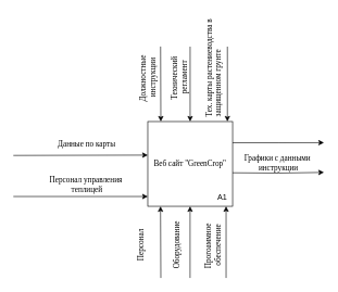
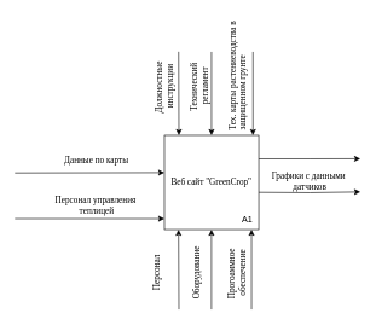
- <mxCell id="13" value="&lt;font&gt;Графики с данными&amp;nbsp;&lt;/font&gt;&lt;div&gt;&lt;font&gt;инструкции&lt;/font&gt;&lt;/div&gt;" style="text;html=1;align=center;verticalAlign=middle;resizable=0;points=[];autosize=1;strokeColor=none;fillColor=none;fontFamily=Times New Roman;" parent="1" vertex="1"><mxGeometry x="361" y="229" width="130" height="40" as="geometry" /></mxCell>
+ <mxCell id="13" value="&lt;font&gt;Графики с данными&amp;nbsp;&lt;/font&gt;&lt;div&gt;&lt;font&gt;датчиков&lt;/font&gt;&lt;/div&gt;" style="text;html=1;align=center;verticalAlign=middle;resizable=0;points=[];autosize=1;strokeColor=none;fillColor=none;fontFamily=Times New Roman;" parent="1" vertex="1"><mxGeometry x="361" y="229" width="130" height="40" as="geometry" /></mxCell>
